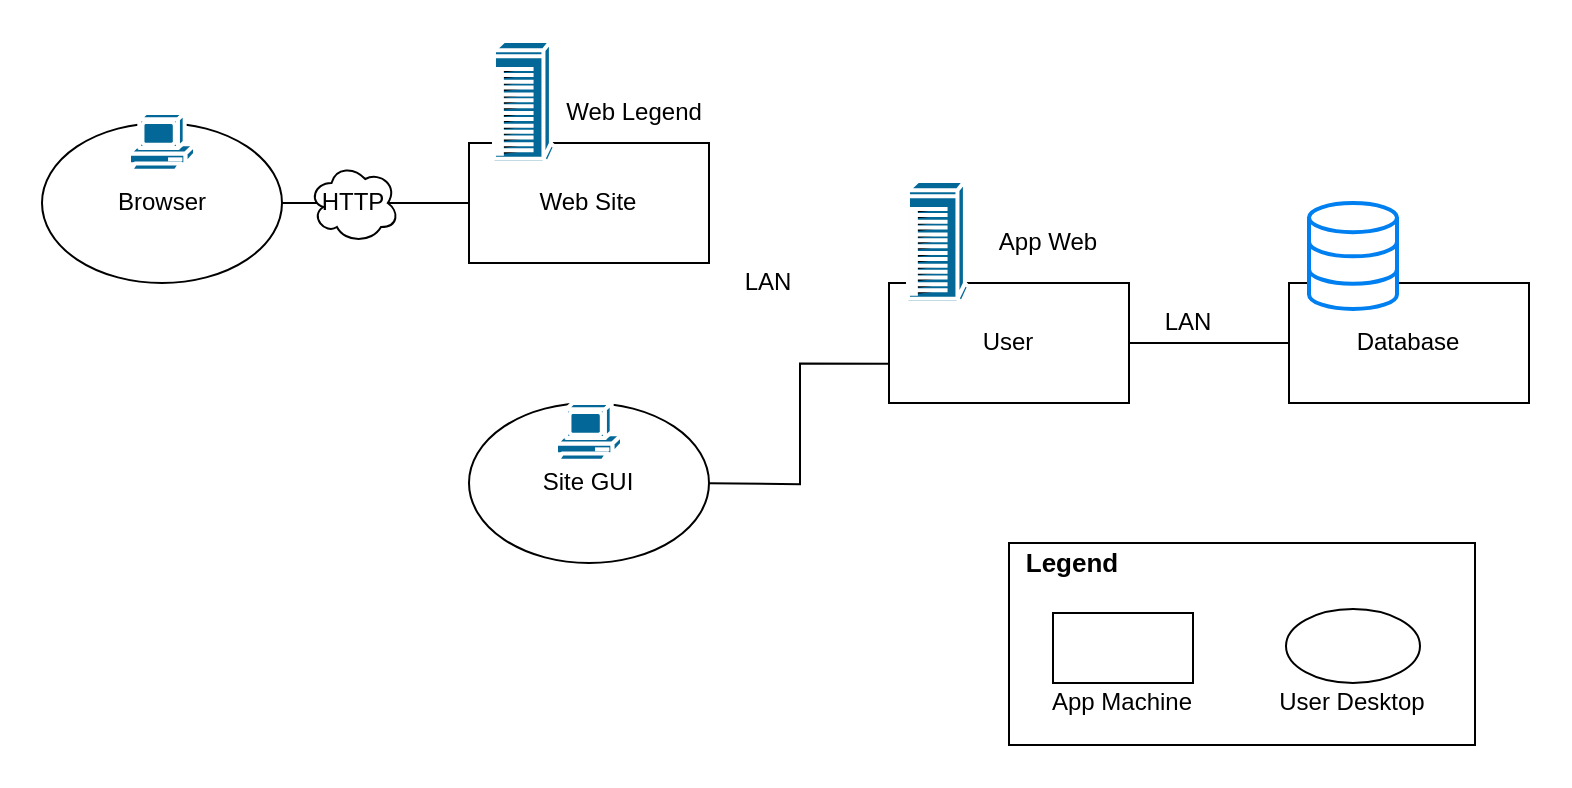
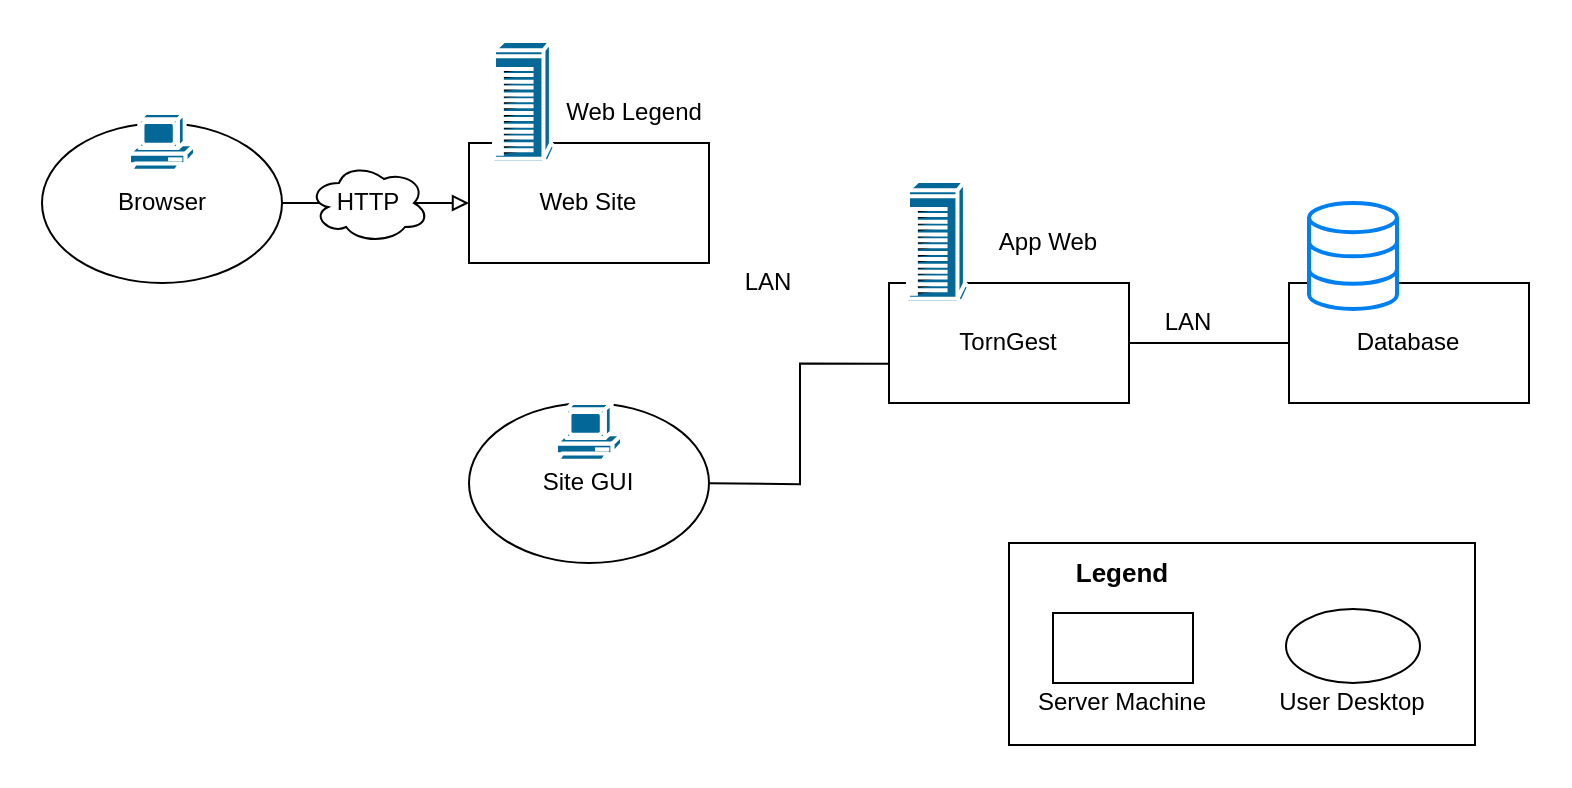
- <mxCell id="19" value="HTTP" style="ellipse;shape=cloud;whiteSpace=wrap;html=1;" parent="1" vertex="1"><mxGeometry x="154" y="81" width="45" height="40" as="geometry" /></mxCell>
+ <mxCell id="19" value="HTTP" style="ellipse;shape=cloud;whiteSpace=wrap;html=1;" parent="1" vertex="1"><mxGeometry x="154" y="81" width="60" height="40" as="geometry" /></mxCell>
- <mxCell id="16" style="edgeStyle=orthogonalEdgeStyle;rounded=0;orthogonalLoop=1;jettySize=auto;html=1;endArrow=none;endFill=0;" parent="1" source="17" target="3" edge="1"><mxGeometry relative="1" as="geometry" /></mxCell>
+ <mxCell id="16" style="edgeStyle=orthogonalEdgeStyle;rounded=0;orthogonalLoop=1;jettySize=auto;html=1;endArrow=block;endFill=0;" parent="1" source="17" target="3" edge="1"><mxGeometry relative="1" as="geometry" /></mxCell>
- <mxCell id="7" value="User" style="rounded=0;whiteSpace=wrap;html=1;" parent="1" vertex="1"><mxGeometry x="444" y="141" width="120" height="60" as="geometry" /></mxCell>
+ <mxCell id="7" value="TornGest" style="rounded=0;whiteSpace=wrap;html=1;" parent="1" vertex="1"><mxGeometry x="444" y="141" width="120" height="60" as="geometry" /></mxCell>
- <mxCell id="25" value="Legend" style="text;html=1;strokeColor=none;fillColor=none;align=center;verticalAlign=middle;whiteSpace=wrap;rounded=0;fontStyle=1;fontSize=13;" parent="1" vertex="1"><mxGeometry x="516" y="271" width="40" height="20" as="geometry" /></mxCell>
+ <mxCell id="25" value="Legend" style="text;html=1;strokeColor=none;fillColor=none;align=center;verticalAlign=middle;whiteSpace=wrap;rounded=0;fontStyle=1;fontSize=13;" parent="1" vertex="1"><mxGeometry x="541" y="276" width="40" height="20" as="geometry" /></mxCell>
- <mxCell id="15" value="App Machine" style="text;html=1;strokeColor=none;fillColor=none;align=center;verticalAlign=middle;whiteSpace=wrap;rounded=0;" parent="1" vertex="1"><mxGeometry x="506" y="341" width="110" height="20" as="geometry" /></mxCell>
+ <mxCell id="15" value="Server Machine" style="text;html=1;strokeColor=none;fillColor=none;align=center;verticalAlign=middle;whiteSpace=wrap;rounded=0;" parent="1" vertex="1"><mxGeometry x="506" y="341" width="110" height="20" as="geometry" /></mxCell>
